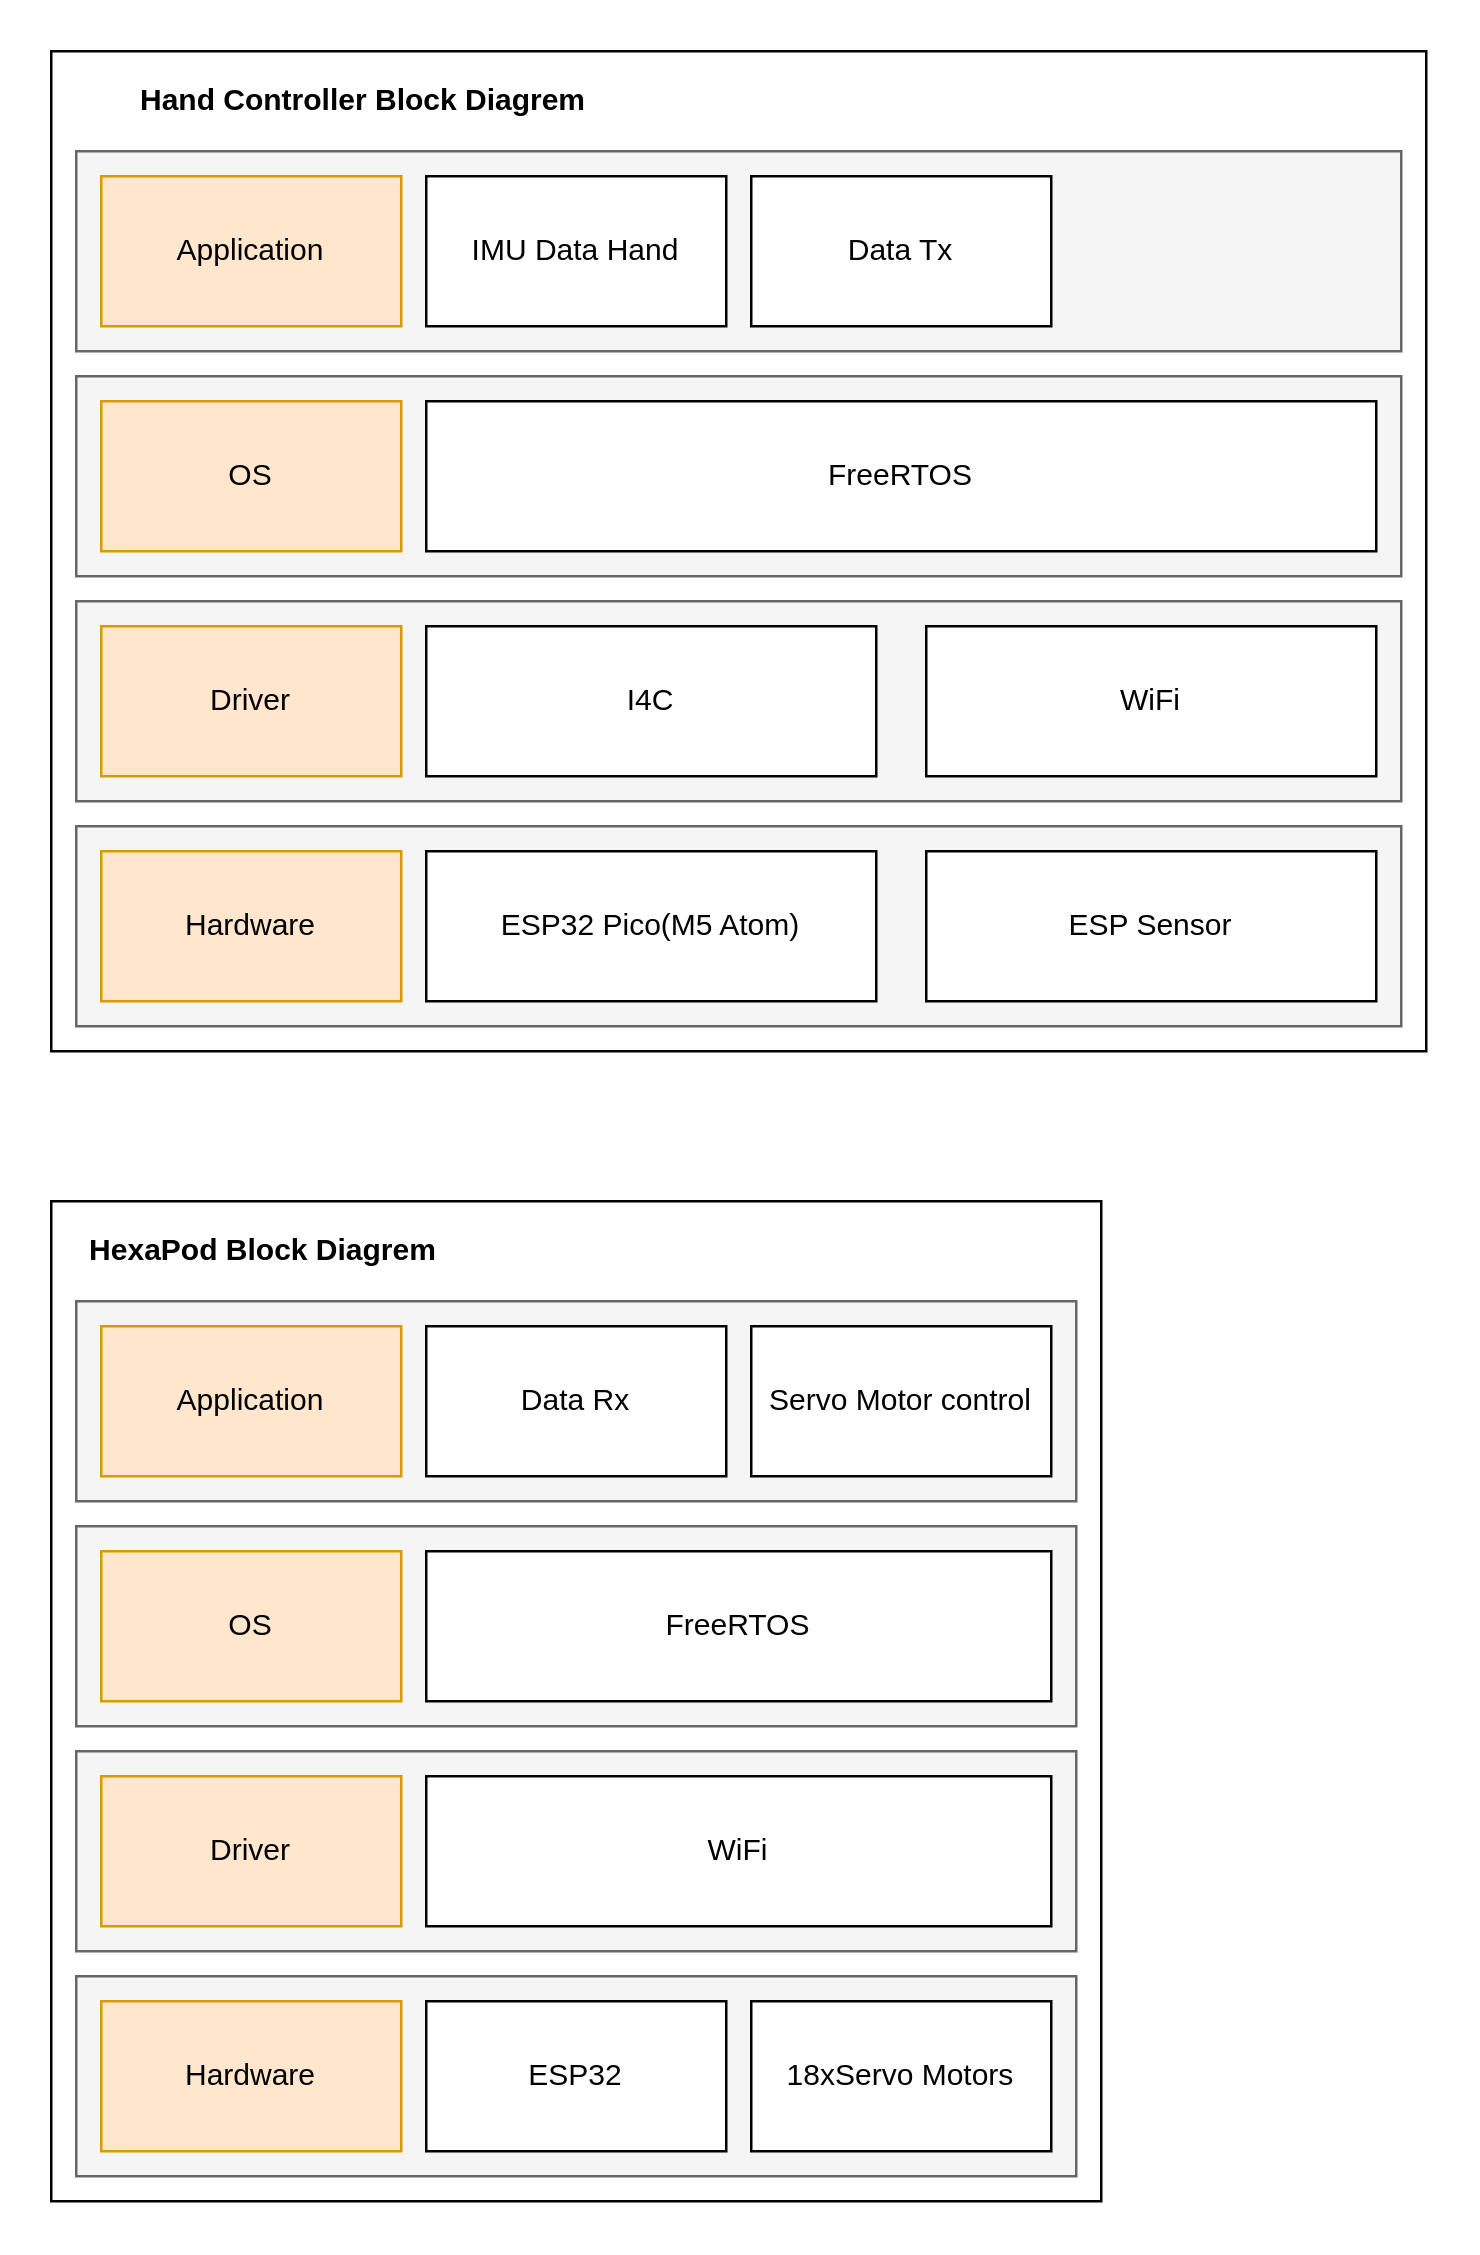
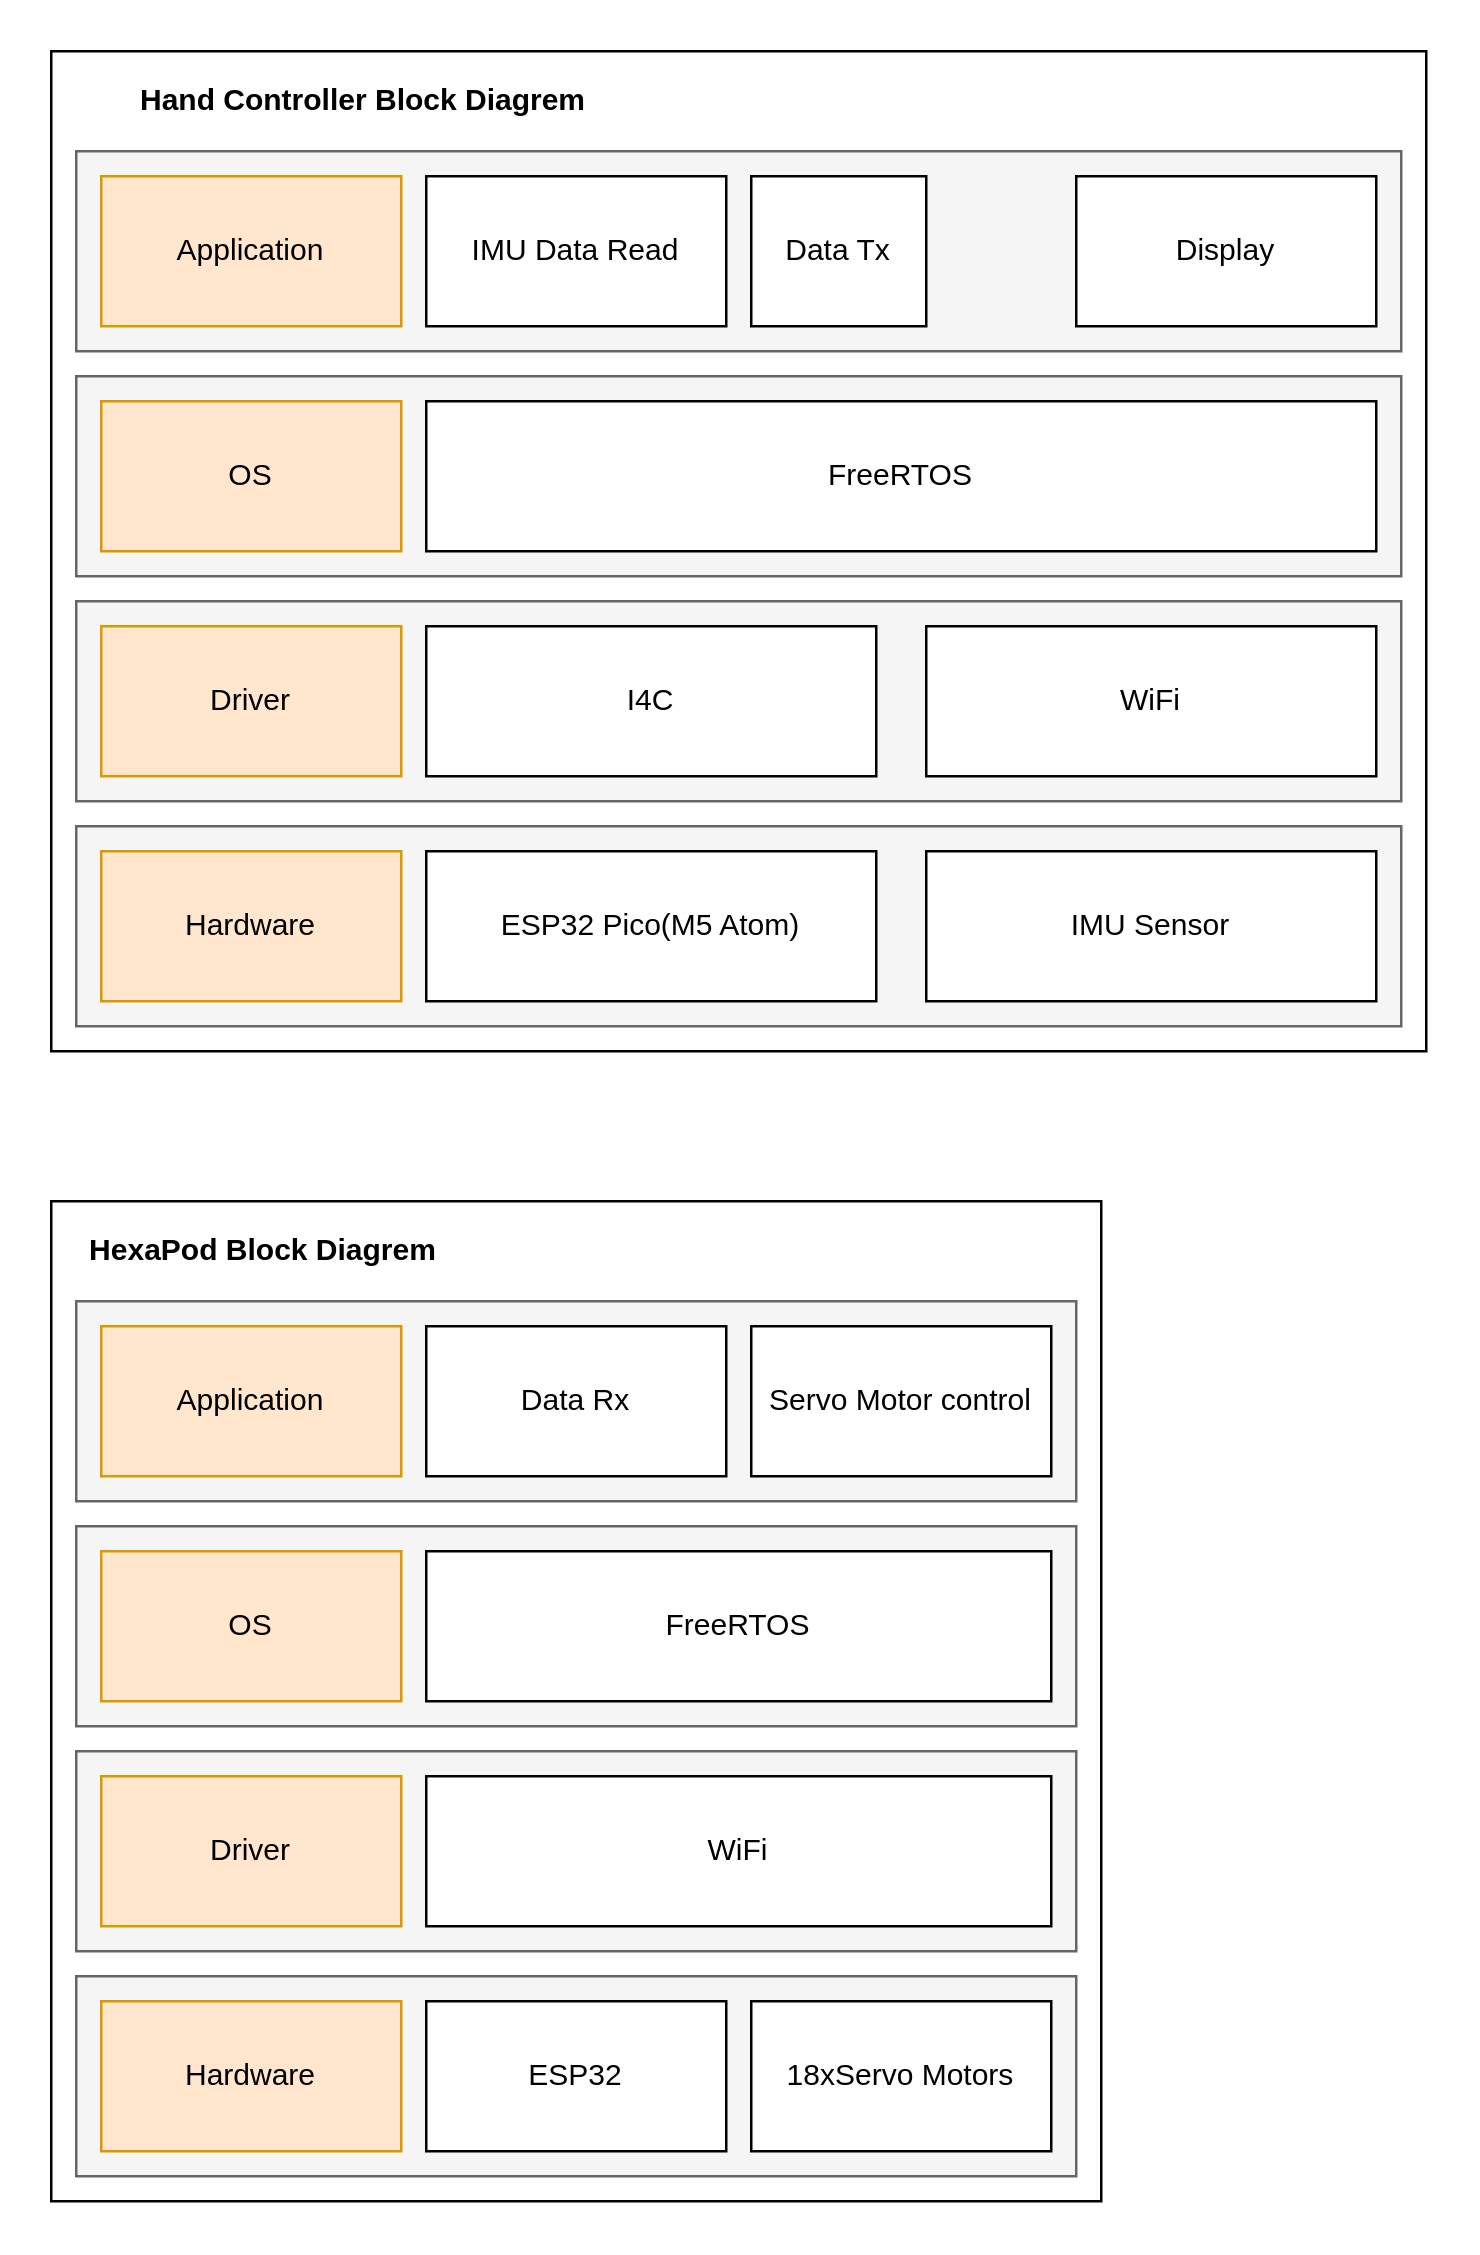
- <mxCell id="15" value="IMU Data Hand" style="rounded=0;whiteSpace=wrap;html=1;" vertex="1" parent="1"><mxGeometry x="170" y="70" width="120" height="60" as="geometry" /></mxCell>
+ <mxCell id="15" value="IMU Data Read" style="rounded=0;whiteSpace=wrap;html=1;" vertex="1" parent="1"><mxGeometry x="170" y="70" width="120" height="60" as="geometry" /></mxCell>
- <mxCell id="17" value="Data Tx" style="rounded=0;whiteSpace=wrap;html=1;" vertex="1" parent="1"><mxGeometry x="300" y="70" width="120" height="60" as="geometry" /></mxCell>
+ <mxCell id="17" value="Data Tx" style="rounded=0;whiteSpace=wrap;html=1;" vertex="1" parent="1"><mxGeometry x="300" y="70" width="70" height="60" as="geometry" /></mxCell>
+ <mxCell id="18" value="Display" style="rounded=0;whiteSpace=wrap;html=1;" vertex="1" parent="1"><mxGeometry x="430" y="70" width="120" height="60" as="geometry" /></mxCell>
- <mxCell id="16" value="ESP Sensor" style="rounded=0;whiteSpace=wrap;html=1;" vertex="1" parent="1"><mxGeometry x="370" y="340" width="180" height="60" as="geometry" /></mxCell>
+ <mxCell id="16" value="IMU Sensor" style="rounded=0;whiteSpace=wrap;html=1;" vertex="1" parent="1"><mxGeometry x="370" y="340" width="180" height="60" as="geometry" /></mxCell>
